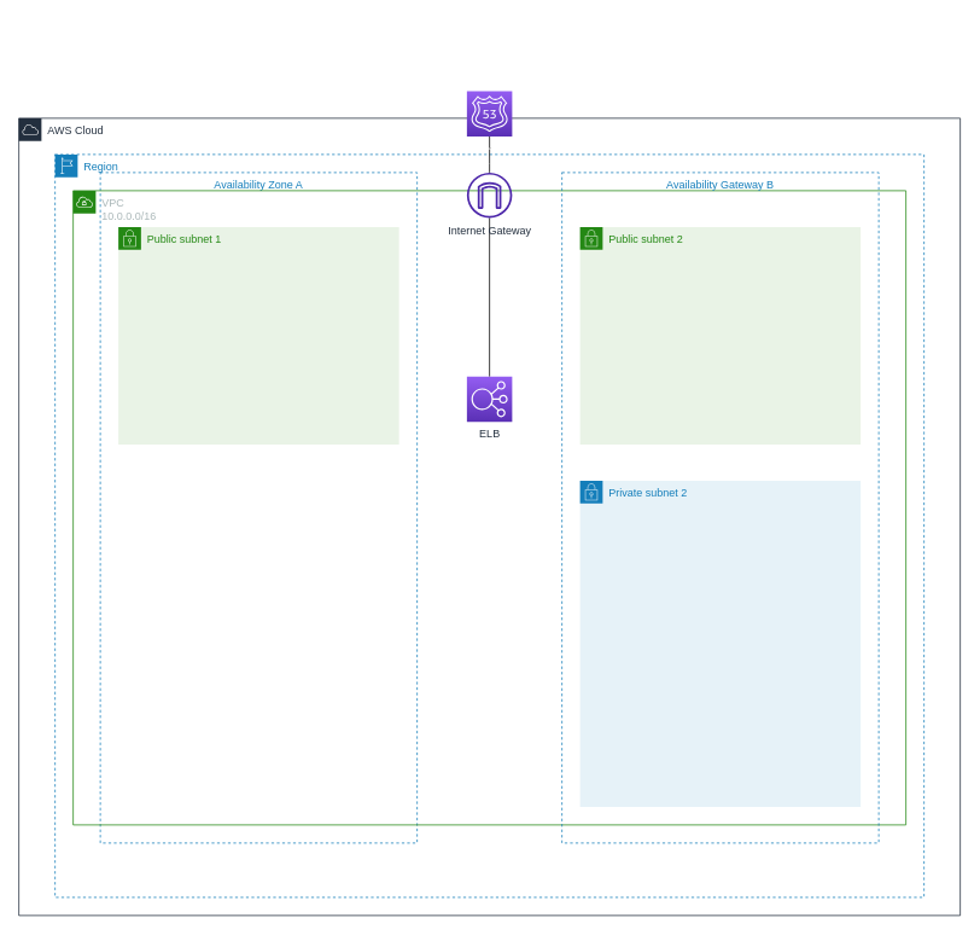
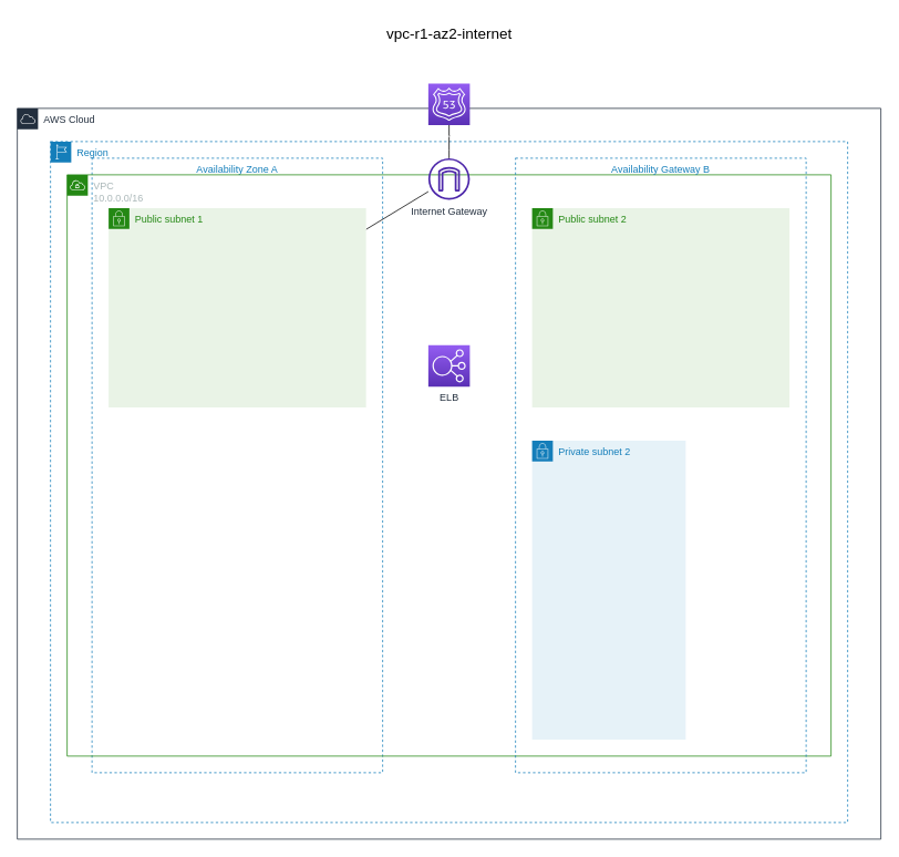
+ <mxCell id="13" value="&lt;font style=&quot;font-size: 18px;&quot;&gt;vpc-r1-az2-internet&lt;/font&gt;" style="text;html=1;align=center;verticalAlign=middle;resizable=0;points=[];autosize=1;strokeColor=none;fillColor=none;" vertex="1" parent="1"><mxGeometry x="455" y="20" width="170" height="40" as="geometry" /></mxCell>
- <mxCell id="10" value="" style="edgeStyle=none;rounded=0;orthogonalLoop=1;jettySize=auto;html=1;fontSize=18;endArrow=none;endFill=0;" edge="1" parent="4" source="11" target="6"><mxGeometry relative="1" as="geometry" /></mxCell>
+ <mxCell id="10" value="" style="edgeStyle=none;rounded=0;orthogonalLoop=1;jettySize=auto;html=1;fontSize=18;endArrow=none;endFill=0;" edge="1" parent="4" source="11" target="12"><mxGeometry relative="1" as="geometry" /></mxCell>
- <mxCell id="9" value="Private subnet 2" style="points=[[0,0],[0.25,0],[0.5,0],[0.75,0],[1,0],[1,0.25],[1,0.5],[1,0.75],[1,1],[0.75,1],[0.5,1],[0.25,1],[0,1],[0,0.75],[0,0.5],[0,0.25]];outlineConnect=0;gradientColor=none;html=1;whiteSpace=wrap;fontSize=12;fontStyle=0;container=1;pointerEvents=0;collapsible=0;recursiveResize=0;shape=mxgraph.aws4.group;grIcon=mxgraph.aws4.group_security_group;grStroke=0;strokeColor=#147EBA;fillColor=#E6F2F8;verticalAlign=top;align=left;spacingLeft=30;fontColor=#147EBA;dashed=0;" vertex="1" parent="4"><mxGeometry x="580" y="360" width="310" height="360" as="geometry" /></mxCell>
+ <mxCell id="9" value="Private subnet 2" style="points=[[0,0],[0.25,0],[0.5,0],[0.75,0],[1,0],[1,0.25],[1,0.5],[1,0.75],[1,1],[0.75,1],[0.5,1],[0.25,1],[0,1],[0,0.75],[0,0.5],[0,0.25]];outlineConnect=0;gradientColor=none;html=1;whiteSpace=wrap;fontSize=12;fontStyle=0;container=1;pointerEvents=0;collapsible=0;recursiveResize=0;shape=mxgraph.aws4.group;grIcon=mxgraph.aws4.group_security_group;grStroke=0;strokeColor=#147EBA;fillColor=#E6F2F8;verticalAlign=top;align=left;spacingLeft=30;fontColor=#147EBA;dashed=0;" vertex="1" parent="4"><mxGeometry x="580" y="360" width="185" height="360" as="geometry" /></mxCell>
